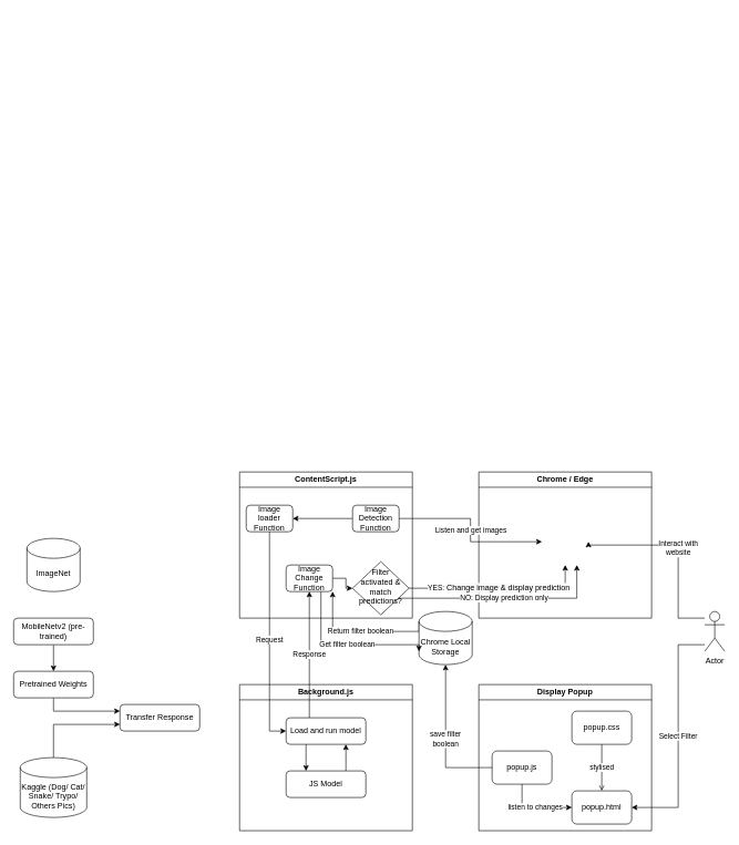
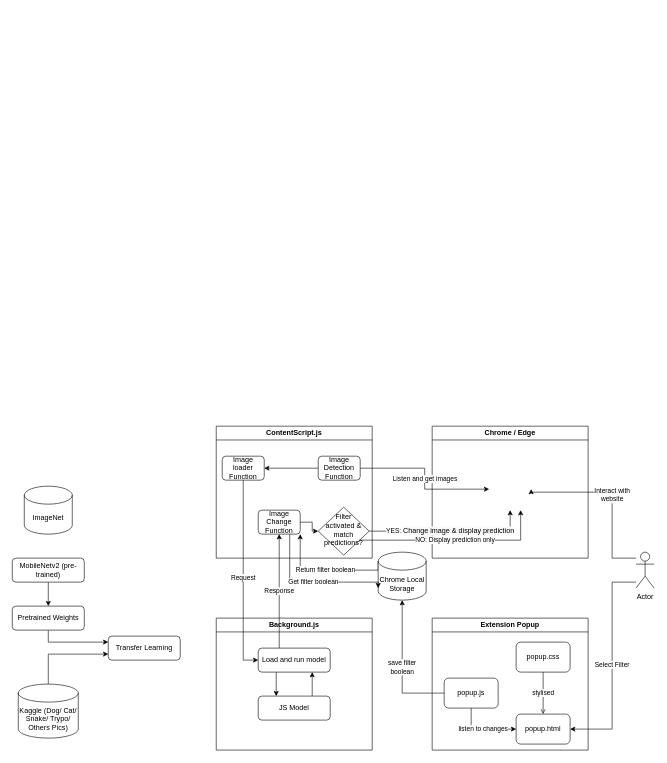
- <mxCell id="23" value="Display Popup" style="swimlane;whiteSpace=wrap;html=1;" vertex="1" parent="1"><mxGeometry x="720" y="1030" width="260" height="220" as="geometry" /></mxCell>
+ <mxCell id="23" value="Extension Popup" style="swimlane;whiteSpace=wrap;html=1;" vertex="1" parent="1"><mxGeometry x="720" y="1030" width="260" height="220" as="geometry" /></mxCell>
- <mxCell id="8" value="Transfer Response" style="rounded=1;whiteSpace=wrap;html=1;fontSize=12;glass=0;strokeWidth=1;shadow=0;" vertex="1" parent="1"><mxGeometry x="180" y="1060" width="120" height="40" as="geometry" /></mxCell>
+ <mxCell id="8" value="Transfer Learning" style="rounded=1;whiteSpace=wrap;html=1;fontSize=12;glass=0;strokeWidth=1;shadow=0;" vertex="1" parent="1"><mxGeometry x="180" y="1060" width="120" height="40" as="geometry" /></mxCell>
